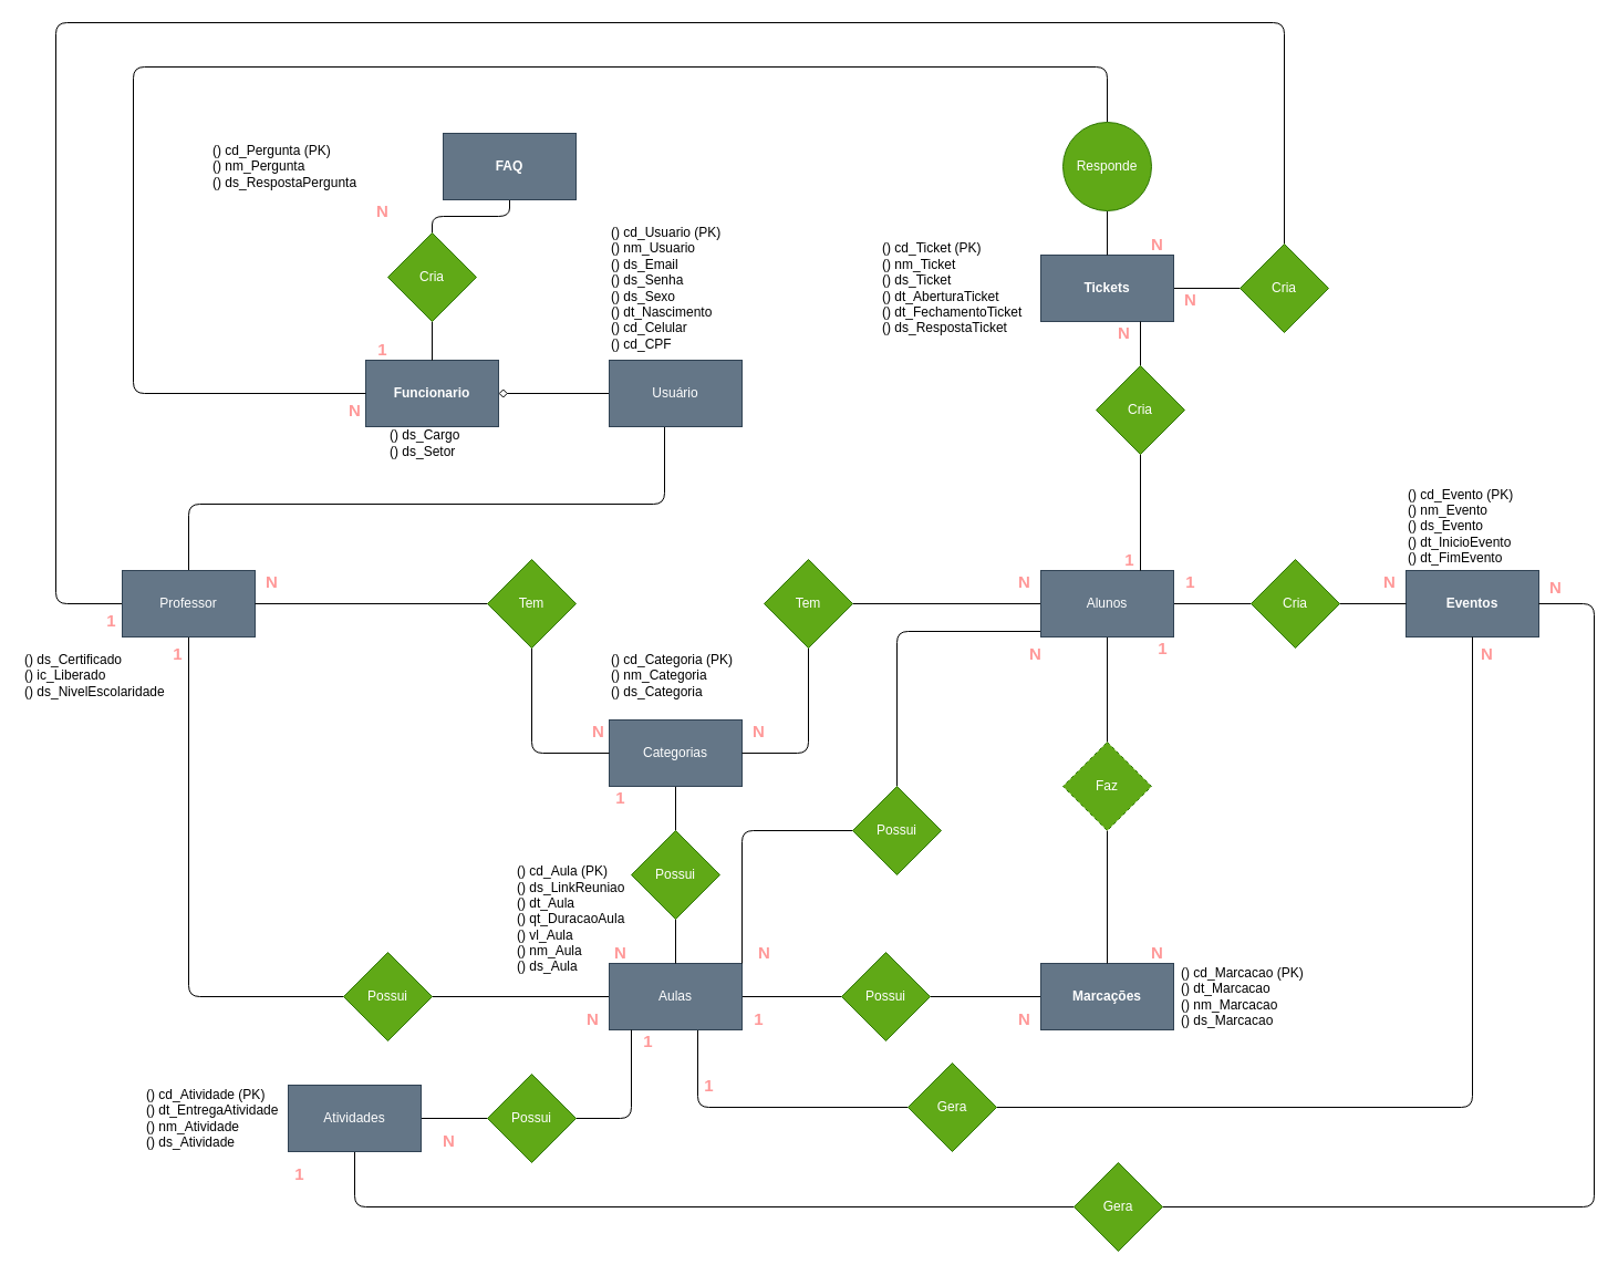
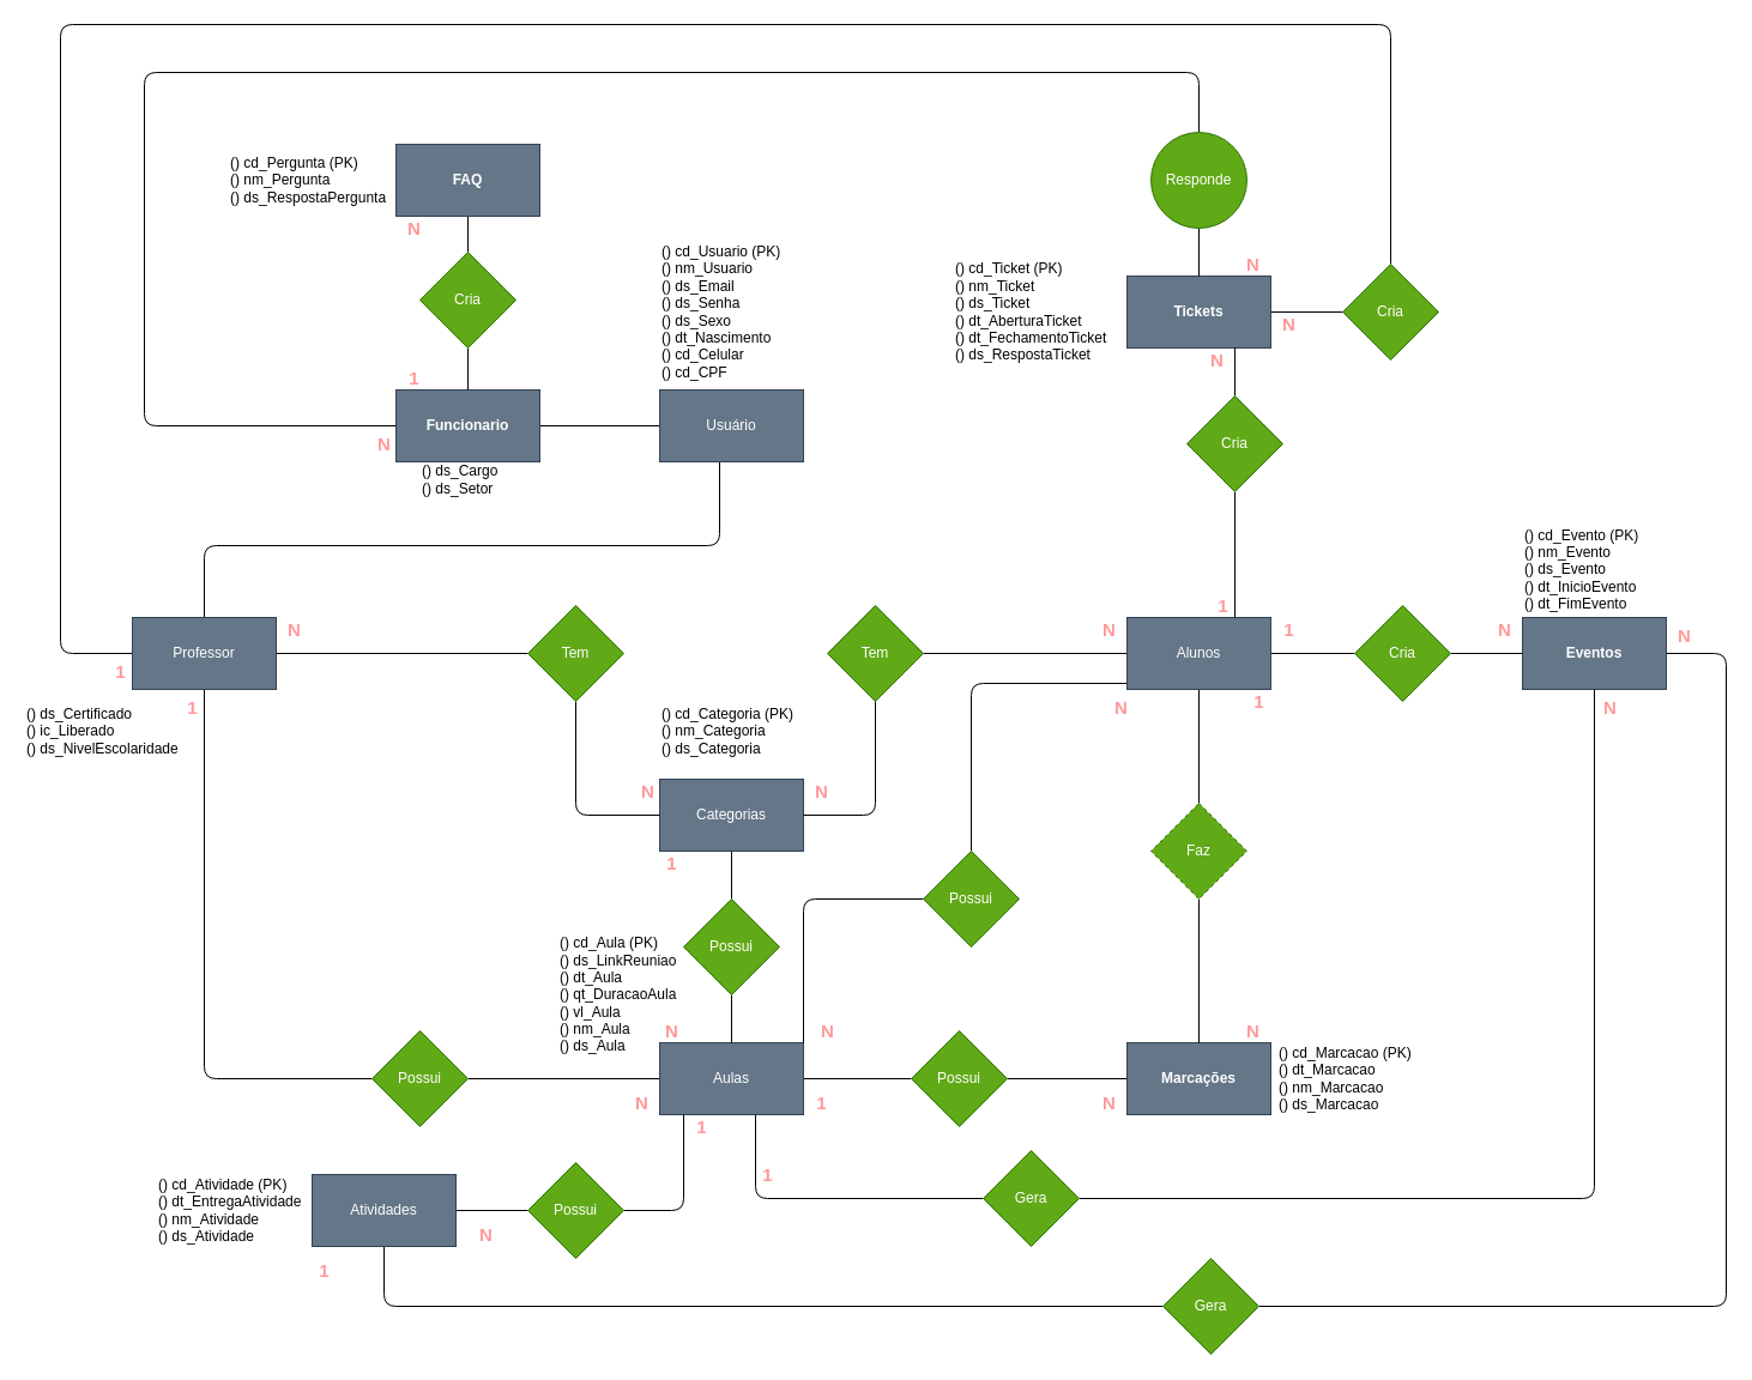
- <mxCell id="13" value="FAQ" style="rounded=0;whiteSpace=wrap;html=1;fontStyle=1;fillColor=#647687;strokeColor=#314354;fontColor=#ffffff;" parent="1" vertex="1"><mxGeometry x="400" y="120" width="120" height="60" as="geometry" /></mxCell>
+ <mxCell id="13" value="FAQ" style="rounded=0;whiteSpace=wrap;html=1;fontStyle=1;fillColor=#647687;strokeColor=#314354;fontColor=#ffffff;" parent="1" vertex="1"><mxGeometry x="330" y="120" width="120" height="60" as="geometry" /></mxCell>
- <mxCell id="8" style="edgeStyle=orthogonalEdgeStyle;html=1;entryX=1;entryY=0.5;entryDx=0;entryDy=0;endArrow=diamond;endFill=0;" parent="1" source="10" target="11" edge="1"><mxGeometry relative="1" as="geometry" /></mxCell>
+ <mxCell id="8" style="edgeStyle=orthogonalEdgeStyle;html=1;entryX=1;entryY=0.5;entryDx=0;entryDy=0;endArrow=none;endFill=0;" parent="1" source="10" target="11" edge="1"><mxGeometry relative="1" as="geometry" /></mxCell>
